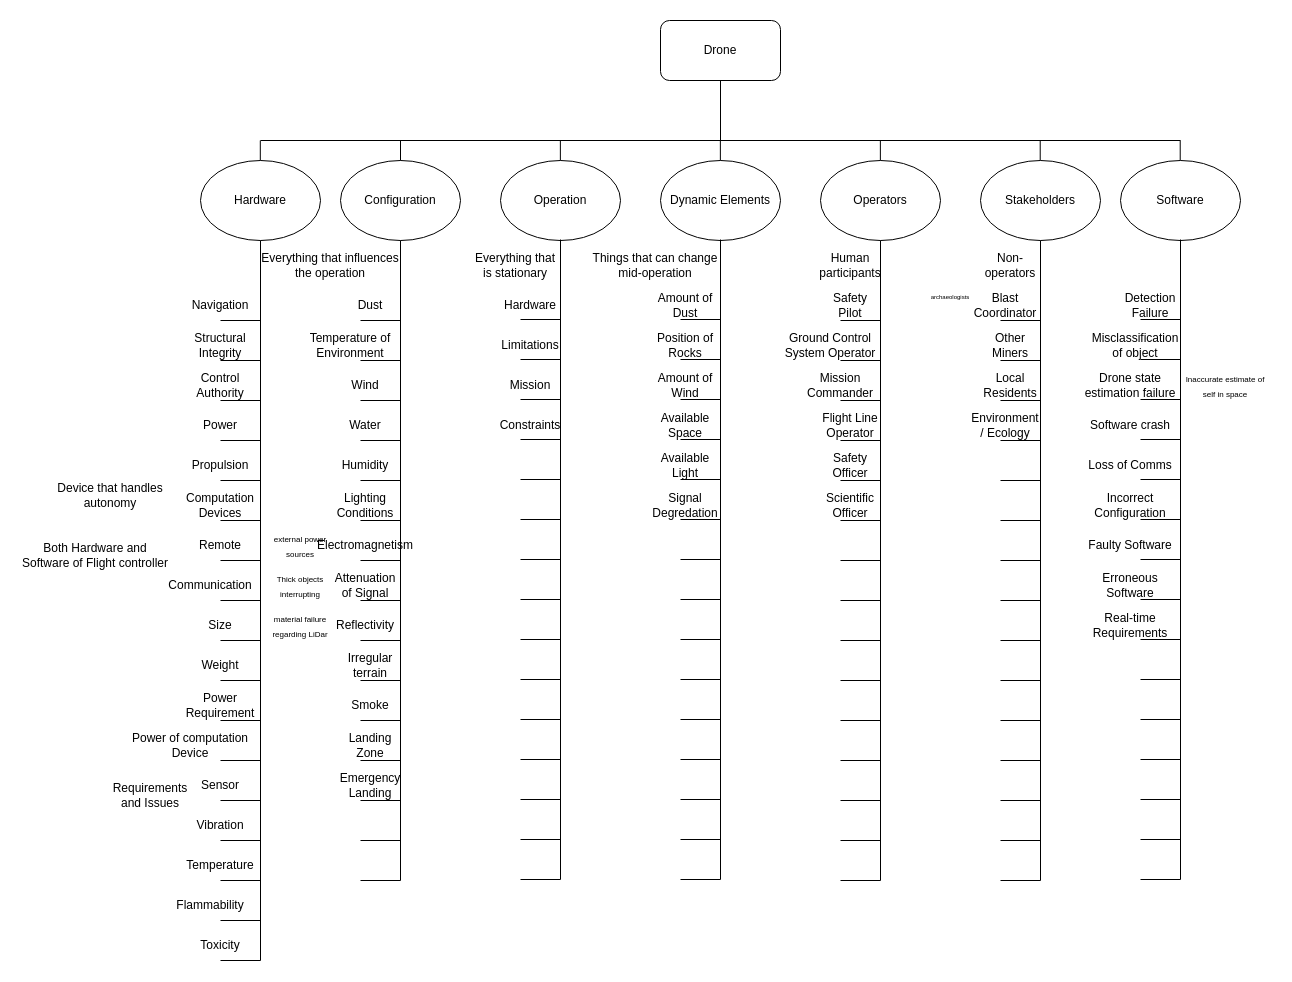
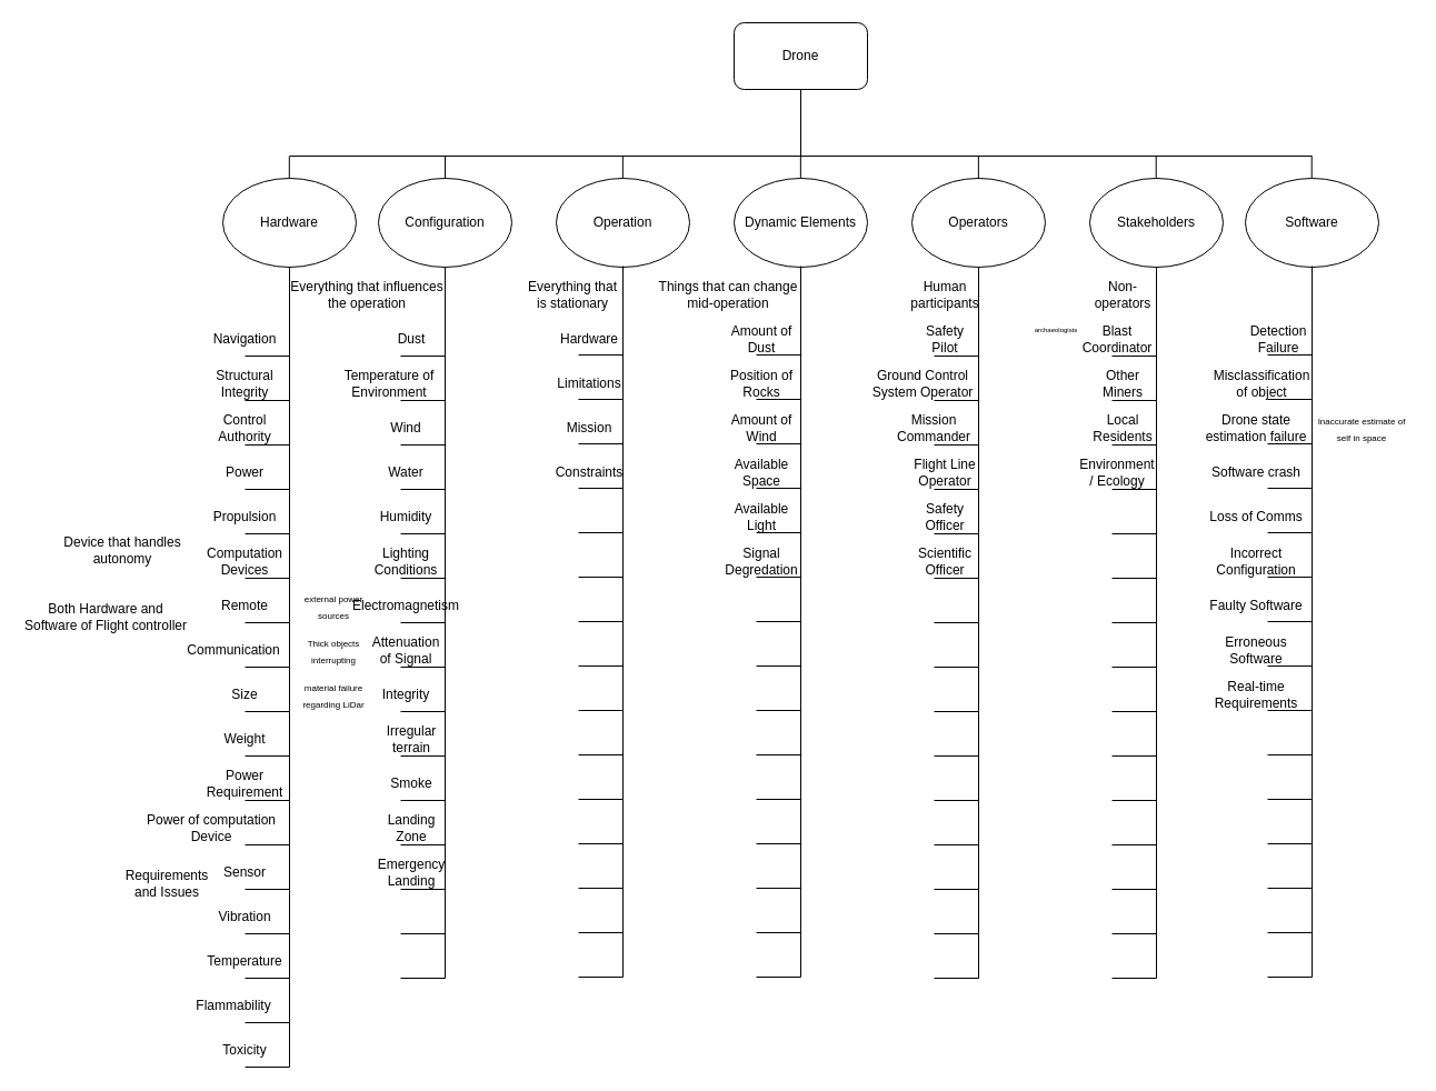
- <mxCell id="168" value="Reflectivity" style="text;html=1;strokeColor=none;fillColor=none;align=center;verticalAlign=middle;whiteSpace=wrap;rounded=0;" vertex="1" parent="1"><mxGeometry x="330" y="610" width="70" height="30" as="geometry" /></mxCell>
+ <mxCell id="168" value="Integrity" style="text;html=1;strokeColor=none;fillColor=none;align=center;verticalAlign=middle;whiteSpace=wrap;rounded=0;" vertex="1" parent="1"><mxGeometry x="330" y="610" width="70" height="30" as="geometry" /></mxCell>
